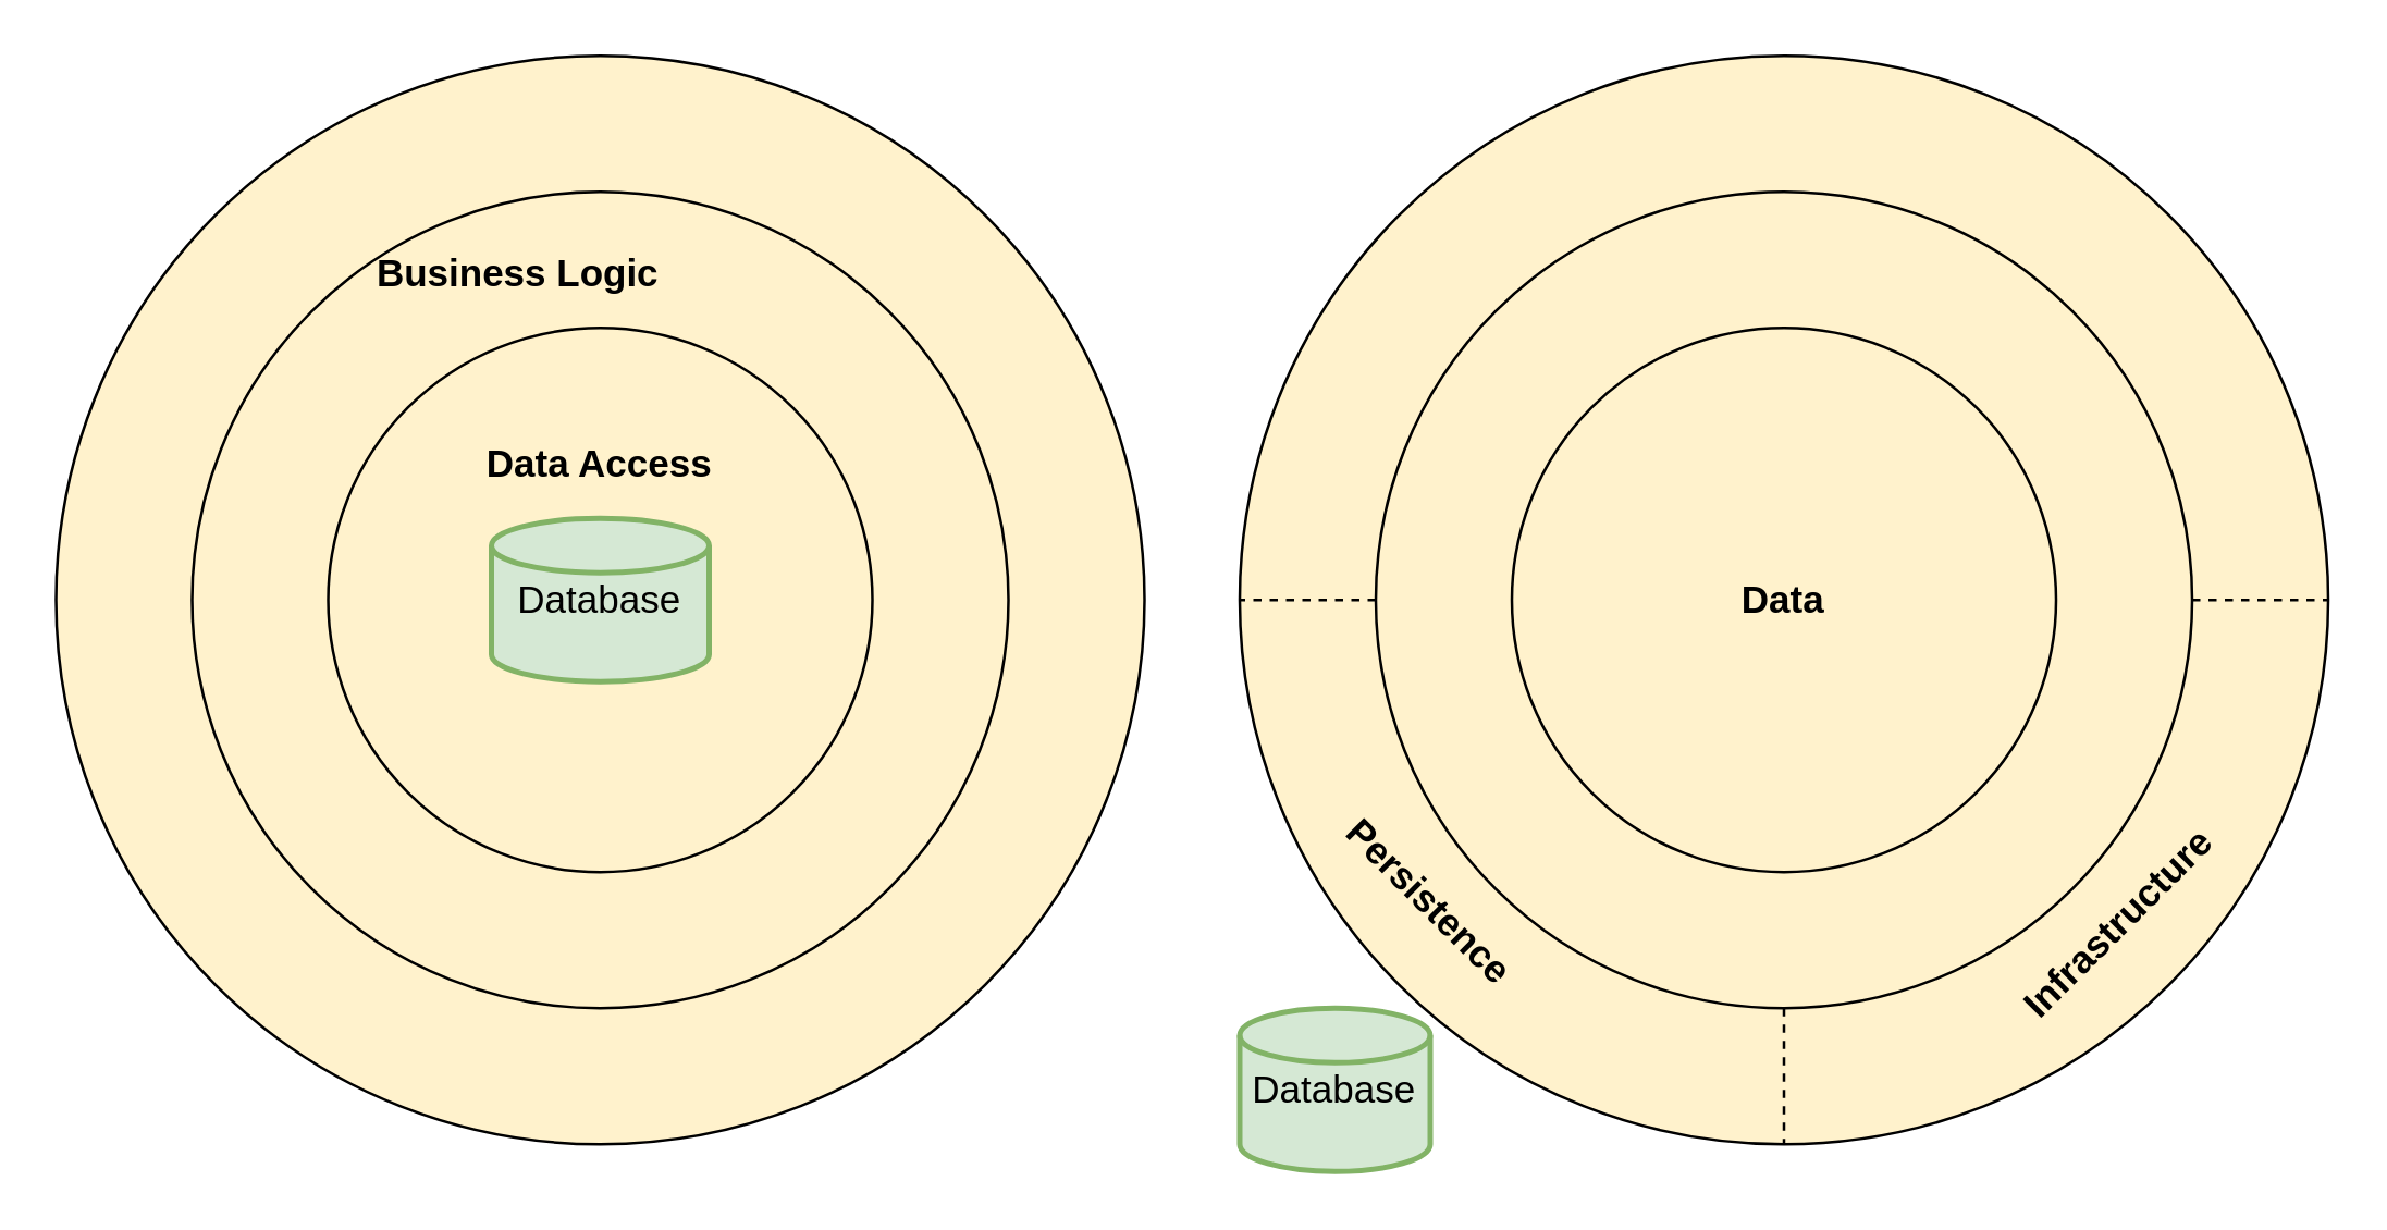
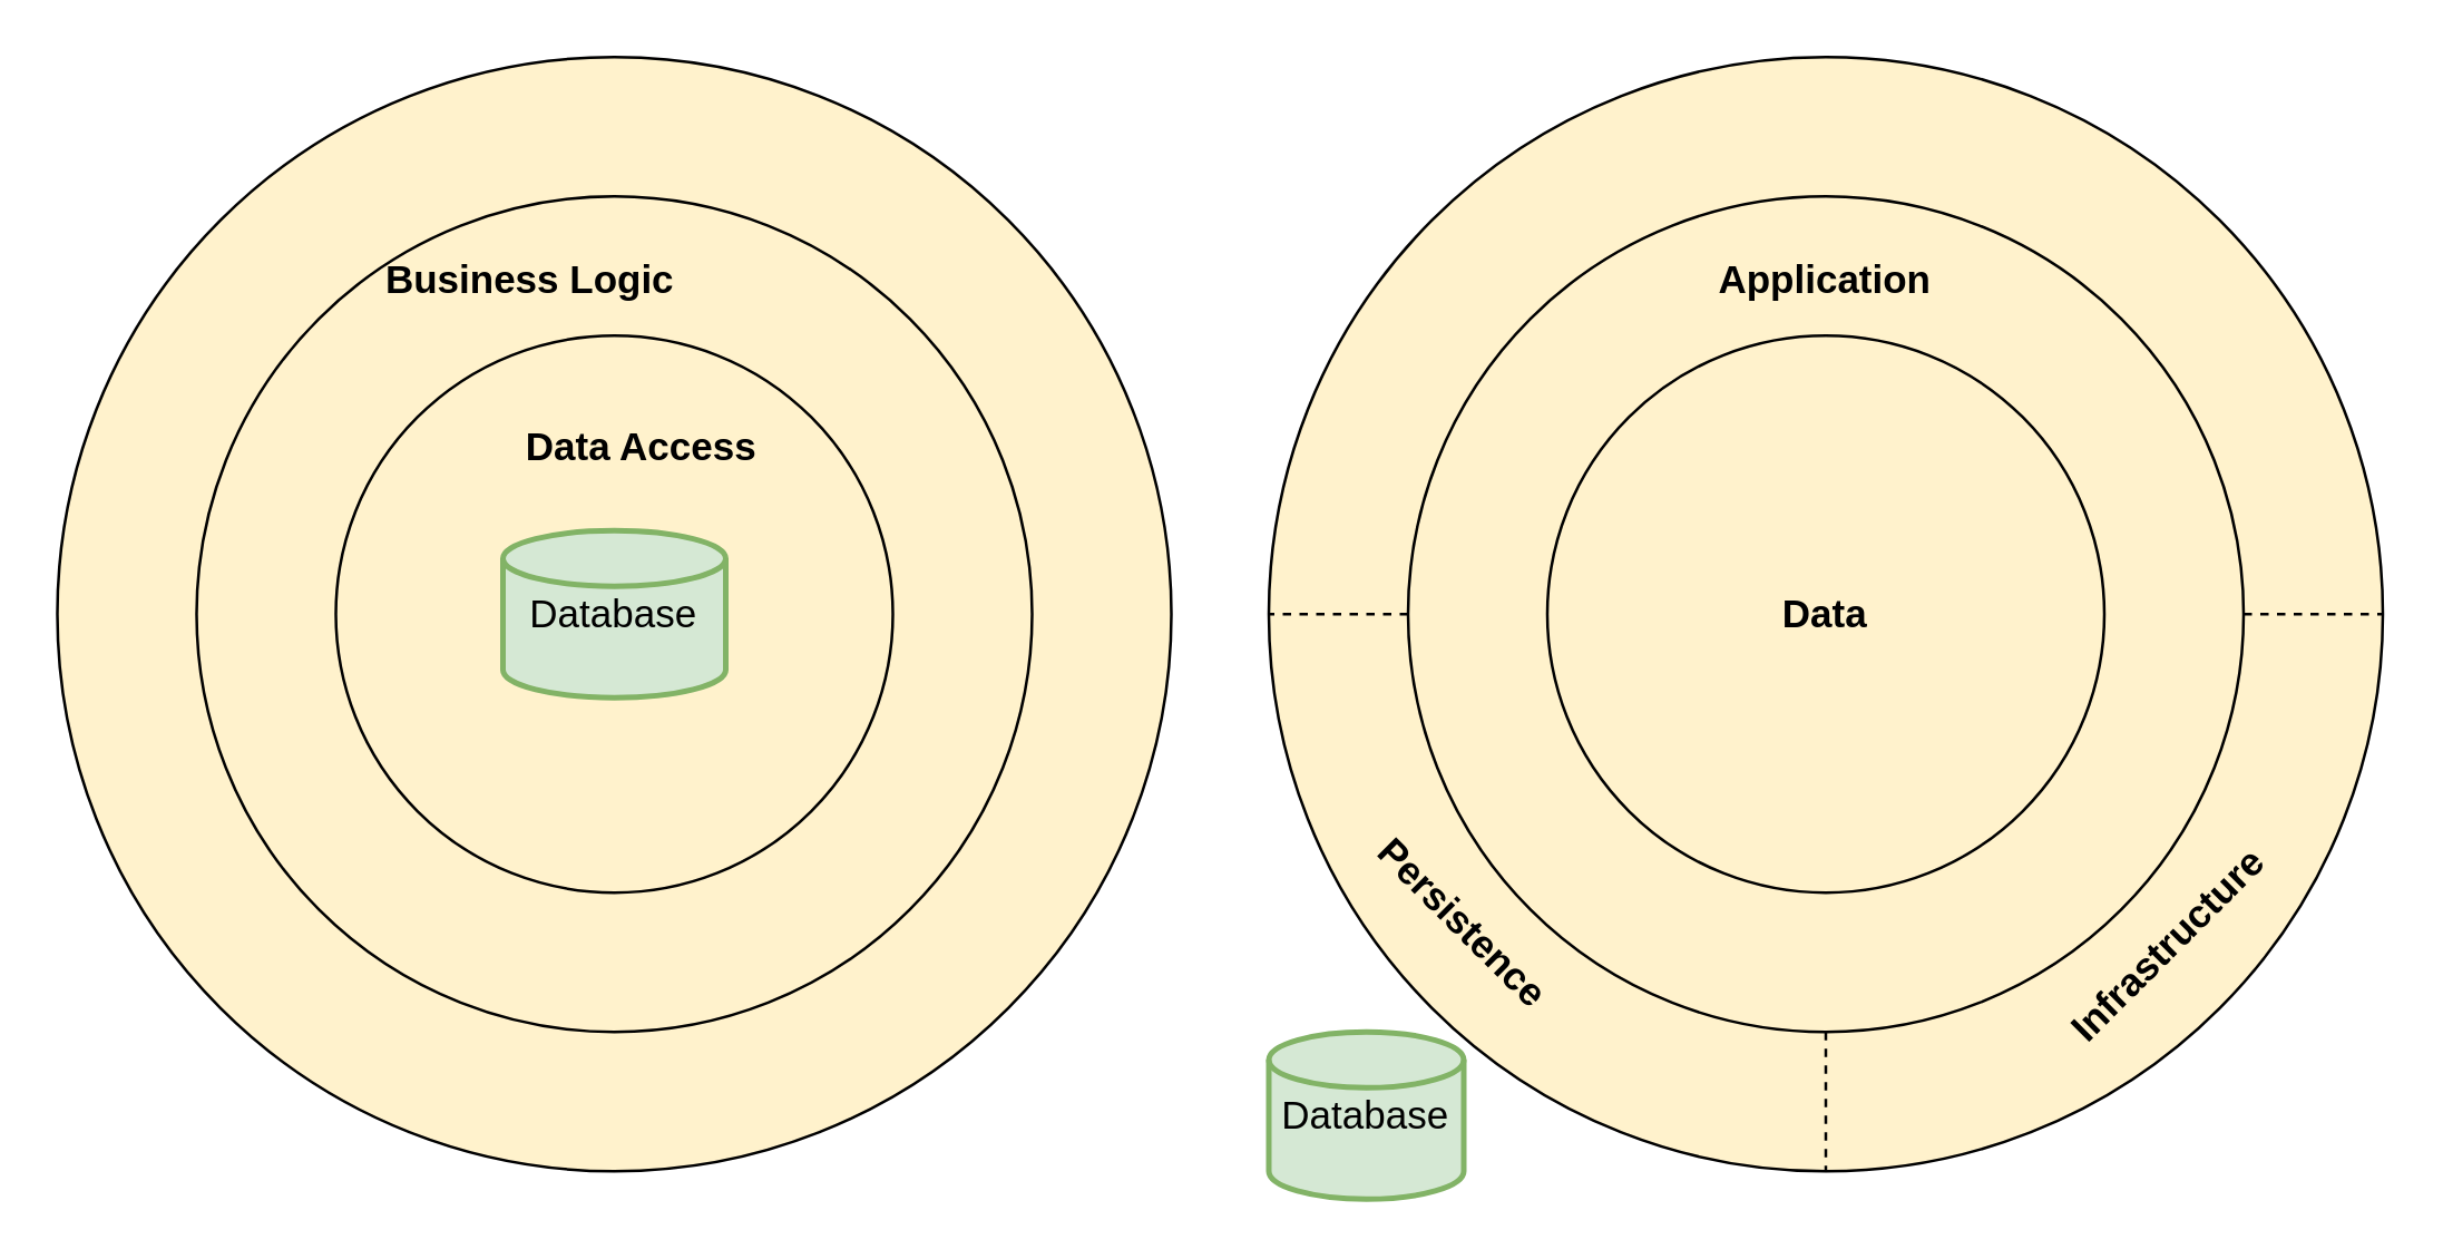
+ <mxCell id="14" value="Application" style="text;html=1;strokeColor=none;fillColor=none;align=center;verticalAlign=middle;whiteSpace=wrap;rounded=0;fontStyle=1;fontSize=14;" vertex="1" parent="1"><mxGeometry x="595" y="90" width="120" height="20" as="geometry" /></mxCell>
- <mxCell id="6" value="Data Access" style="text;html=1;strokeColor=none;fillColor=none;align=center;verticalAlign=middle;whiteSpace=wrap;rounded=0;fontStyle=1;fontSize=14;" vertex="1" parent="1"><mxGeometry x="170" y="160" width="100" height="20" as="geometry" /></mxCell>
+ <mxCell id="6" value="Data Access" style="text;html=1;strokeColor=none;fillColor=none;align=center;verticalAlign=middle;whiteSpace=wrap;rounded=0;fontStyle=1;fontSize=14;" vertex="1" parent="1"><mxGeometry x="180" y="150" width="100" height="20" as="geometry" /></mxCell>
